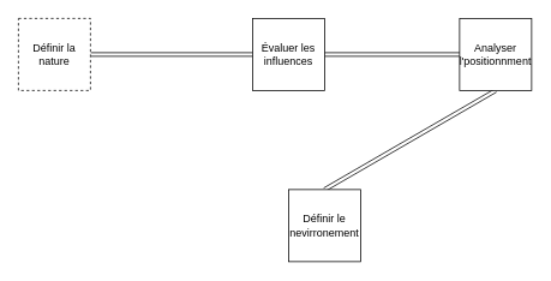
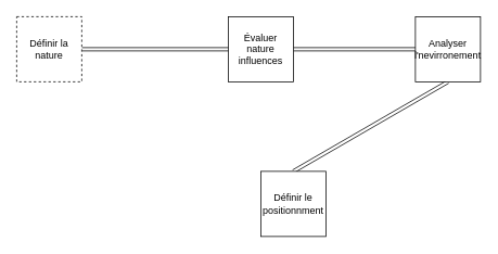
- <mxCell id="6" value="Évaluer les influences" style="whiteSpace=wrap;html=1;aspect=fixed;" vertex="1" parent="1"><mxGeometry x="280" y="20" width="80" height="80" as="geometry" /></mxCell>
+ <mxCell id="6" value="Évaluer nature influences" style="whiteSpace=wrap;html=1;aspect=fixed;" vertex="1" parent="1"><mxGeometry x="280" y="20" width="80" height="80" as="geometry" /></mxCell>
- <mxCell id="4" value="Analyser l'positionnment" style="whiteSpace=wrap;html=1;aspect=fixed;" vertex="1" parent="1"><mxGeometry x="510" y="20" width="80" height="80" as="geometry" /></mxCell>
+ <mxCell id="4" value="Analyser l'nevirronement" style="whiteSpace=wrap;html=1;aspect=fixed;" vertex="1" parent="1"><mxGeometry x="510" y="20" width="80" height="80" as="geometry" /></mxCell>
- <mxCell id="3" value="Définir le nevirronement" style="whiteSpace=wrap;html=1;aspect=fixed;" vertex="1" parent="1"><mxGeometry x="320" y="210" width="80" height="80" as="geometry" /></mxCell>
+ <mxCell id="3" value="Définir le positionnment" style="whiteSpace=wrap;html=1;aspect=fixed;" vertex="1" parent="1"><mxGeometry x="320" y="210" width="80" height="80" as="geometry" /></mxCell>
